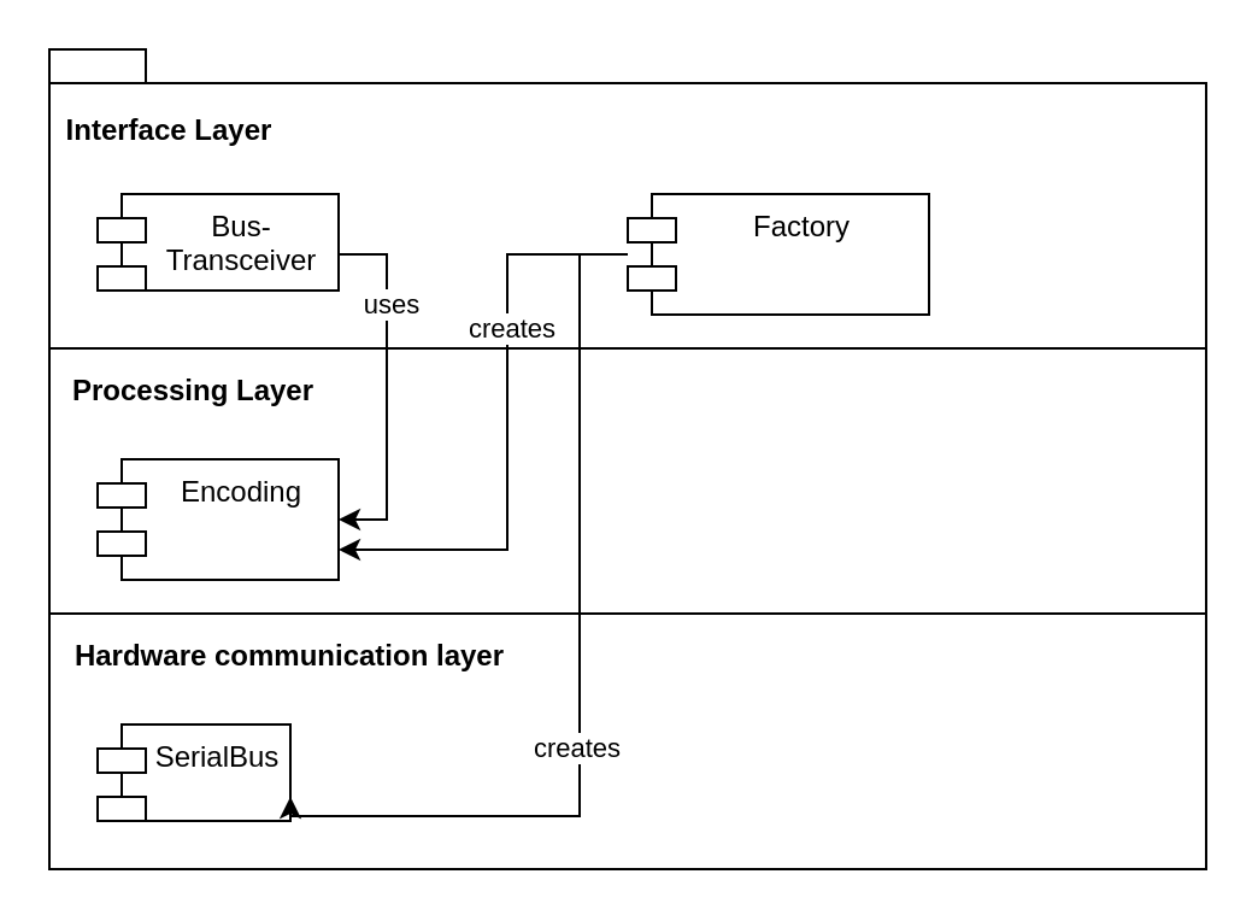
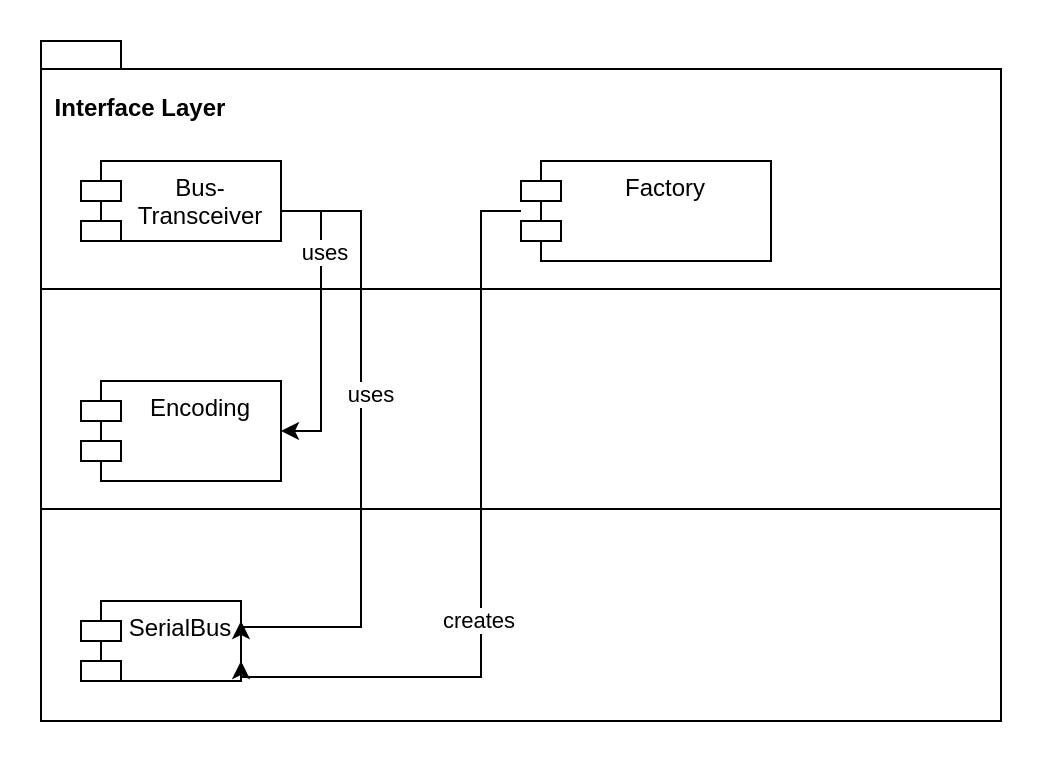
- <mxCell id="8" value="Processing Layer" style="text;align=center;fontStyle=1;verticalAlign=middle;spacingLeft=3;spacingRight=3;strokeColor=none;rotatable=0;points=[[0,0.5],[1,0.5]];portConstraint=eastwest;" vertex="1" parent="1"><mxGeometry x="20" y="148" width="120" height="26" as="geometry" /></mxCell>
- <mxCell id="15" style="edgeStyle=orthogonalEdgeStyle;rounded=0;orthogonalLoop=1;jettySize=auto;html=1;entryX=1;entryY=0.75;entryDx=0;entryDy=0;endArrow=classic;endFill=1;" edge="1" parent="1" source="19" target="4"><mxGeometry relative="1" as="geometry"><Array as="points"><mxPoint x="210" y="105" /><mxPoint x="210" y="228" /></Array></mxGeometry></mxCell>
- <mxCell id="16" value="creates" style="edgeLabel;html=1;align=center;verticalAlign=middle;resizable=0;points=[];" vertex="1" connectable="0" parent="15"><mxGeometry x="-0.278" y="1" relative="1" as="geometry"><mxPoint y="-8" as="offset" /></mxGeometry></mxCell>
+ <mxCell id="12" style="edgeStyle=orthogonalEdgeStyle;rounded=0;orthogonalLoop=1;jettySize=auto;html=1;endArrow=classic;endFill=1;entryX=1;entryY=0.25;entryDx=0;entryDy=0;" edge="1" parent="1" source="14" target="3"><mxGeometry relative="1" as="geometry"><Array as="points"><mxPoint x="180" y="105" /><mxPoint x="180" y="313" /></Array></mxGeometry></mxCell>
+ <mxCell id="13" value="uses" style="edgeLabel;html=1;align=center;verticalAlign=middle;resizable=0;points=[];" vertex="1" connectable="0" parent="12"><mxGeometry x="0.087" y="2" relative="1" as="geometry"><mxPoint x="2" y="-38" as="offset" /></mxGeometry></mxCell>
- <mxCell id="6" value="Hardware communication layer" style="text;align=center;fontStyle=1;verticalAlign=middle;spacingLeft=3;spacingRight=3;strokeColor=none;rotatable=0;points=[[0,0.5],[1,0.5]];portConstraint=eastwest;" vertex="1" parent="1"><mxGeometry x="20" y="258" width="200" height="26" as="geometry" /></mxCell>
